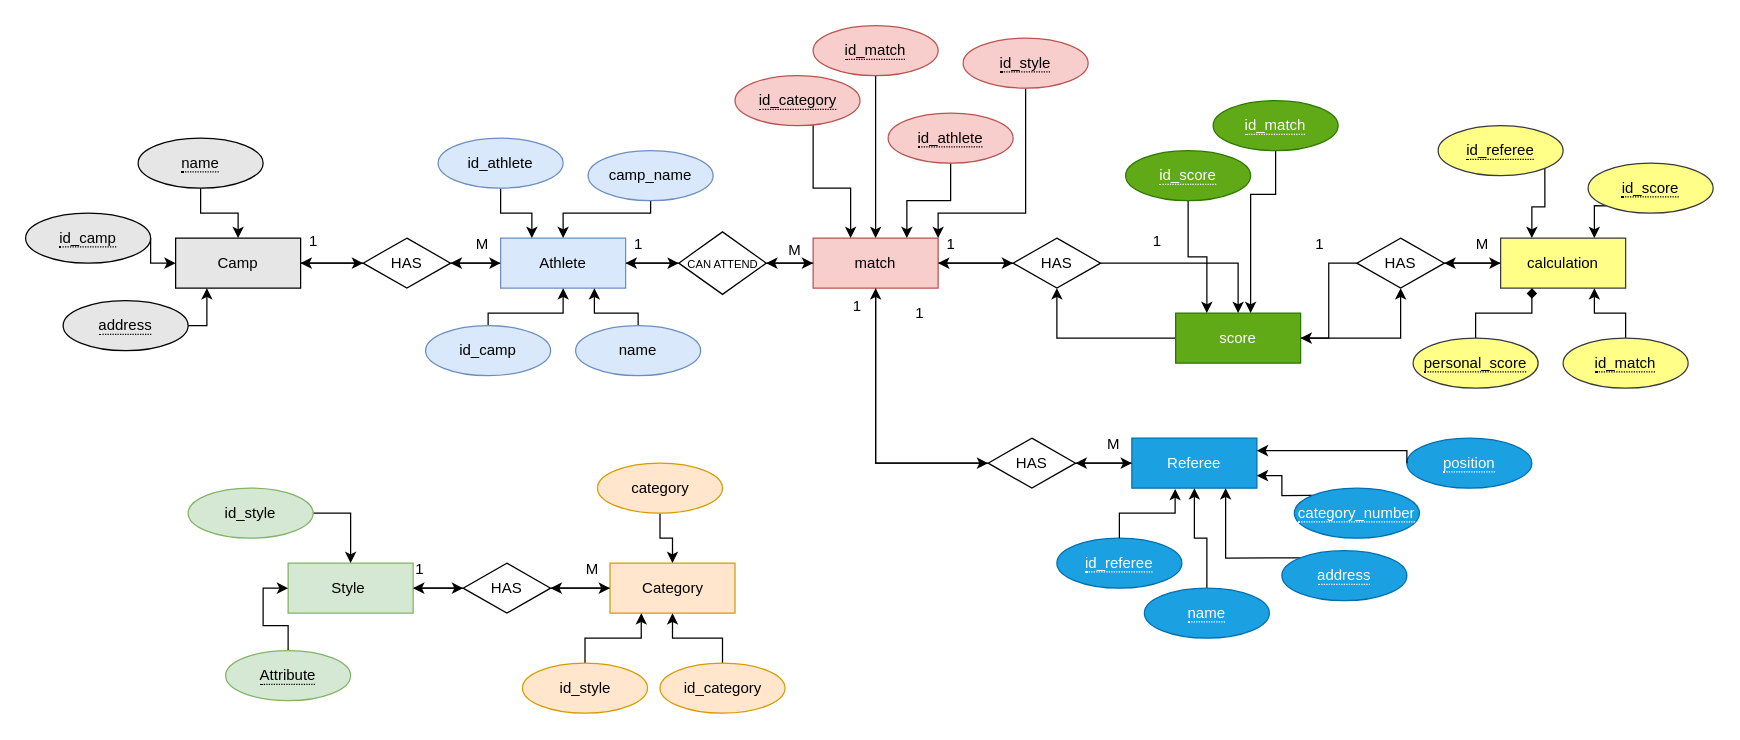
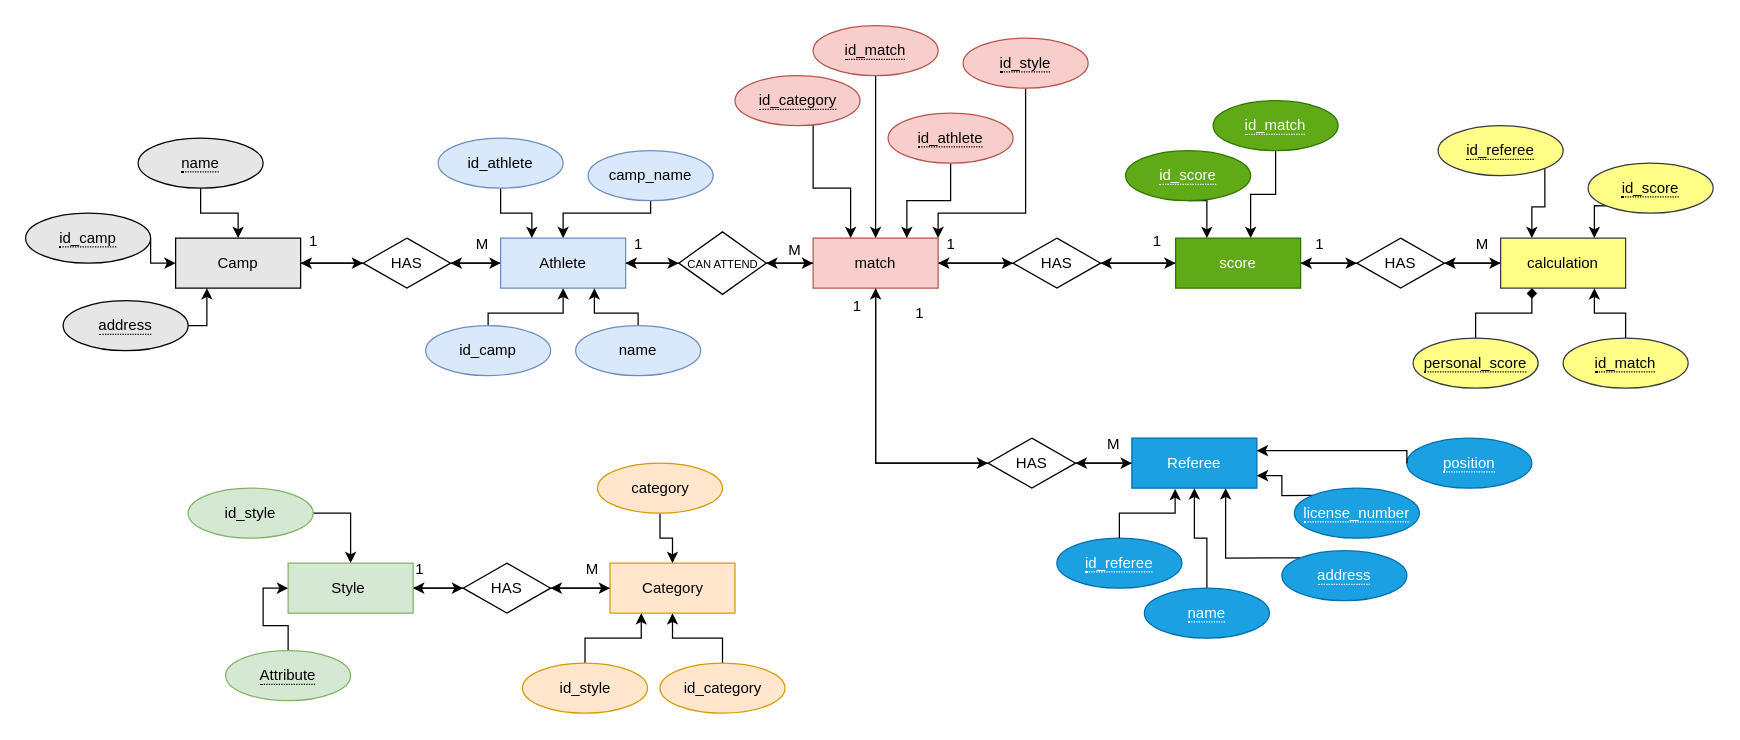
- <mxCell id="48" value="score" style="whiteSpace=wrap;html=1;align=center;fillColor=#60a917;fontColor=#ffffff;strokeColor=#2D7600;" parent="1" vertex="1"><mxGeometry x="940" y="250" width="100" height="40" as="geometry" /></mxCell>
+ <mxCell id="48" value="score" style="whiteSpace=wrap;html=1;align=center;fillColor=#60a917;fontColor=#ffffff;strokeColor=#2D7600;" parent="1" vertex="1"><mxGeometry x="940" y="190" width="100" height="40" as="geometry" /></mxCell>
- <mxCell id="57" value="&lt;span style=&quot;border-bottom: 1px dotted&quot;&gt;category_number&lt;/span&gt;" style="ellipse;whiteSpace=wrap;html=1;align=center;fillColor=#1ba1e2;fontColor=#ffffff;strokeColor=#006EAF;" parent="1" vertex="1"><mxGeometry x="1035" y="390" width="100" height="40" as="geometry" /></mxCell>
+ <mxCell id="57" value="&lt;span style=&quot;border-bottom: 1px dotted&quot;&gt;license_number&lt;/span&gt;" style="ellipse;whiteSpace=wrap;html=1;align=center;fillColor=#1ba1e2;fontColor=#ffffff;strokeColor=#006EAF;" parent="1" vertex="1"><mxGeometry x="1035" y="390" width="100" height="40" as="geometry" /></mxCell>
